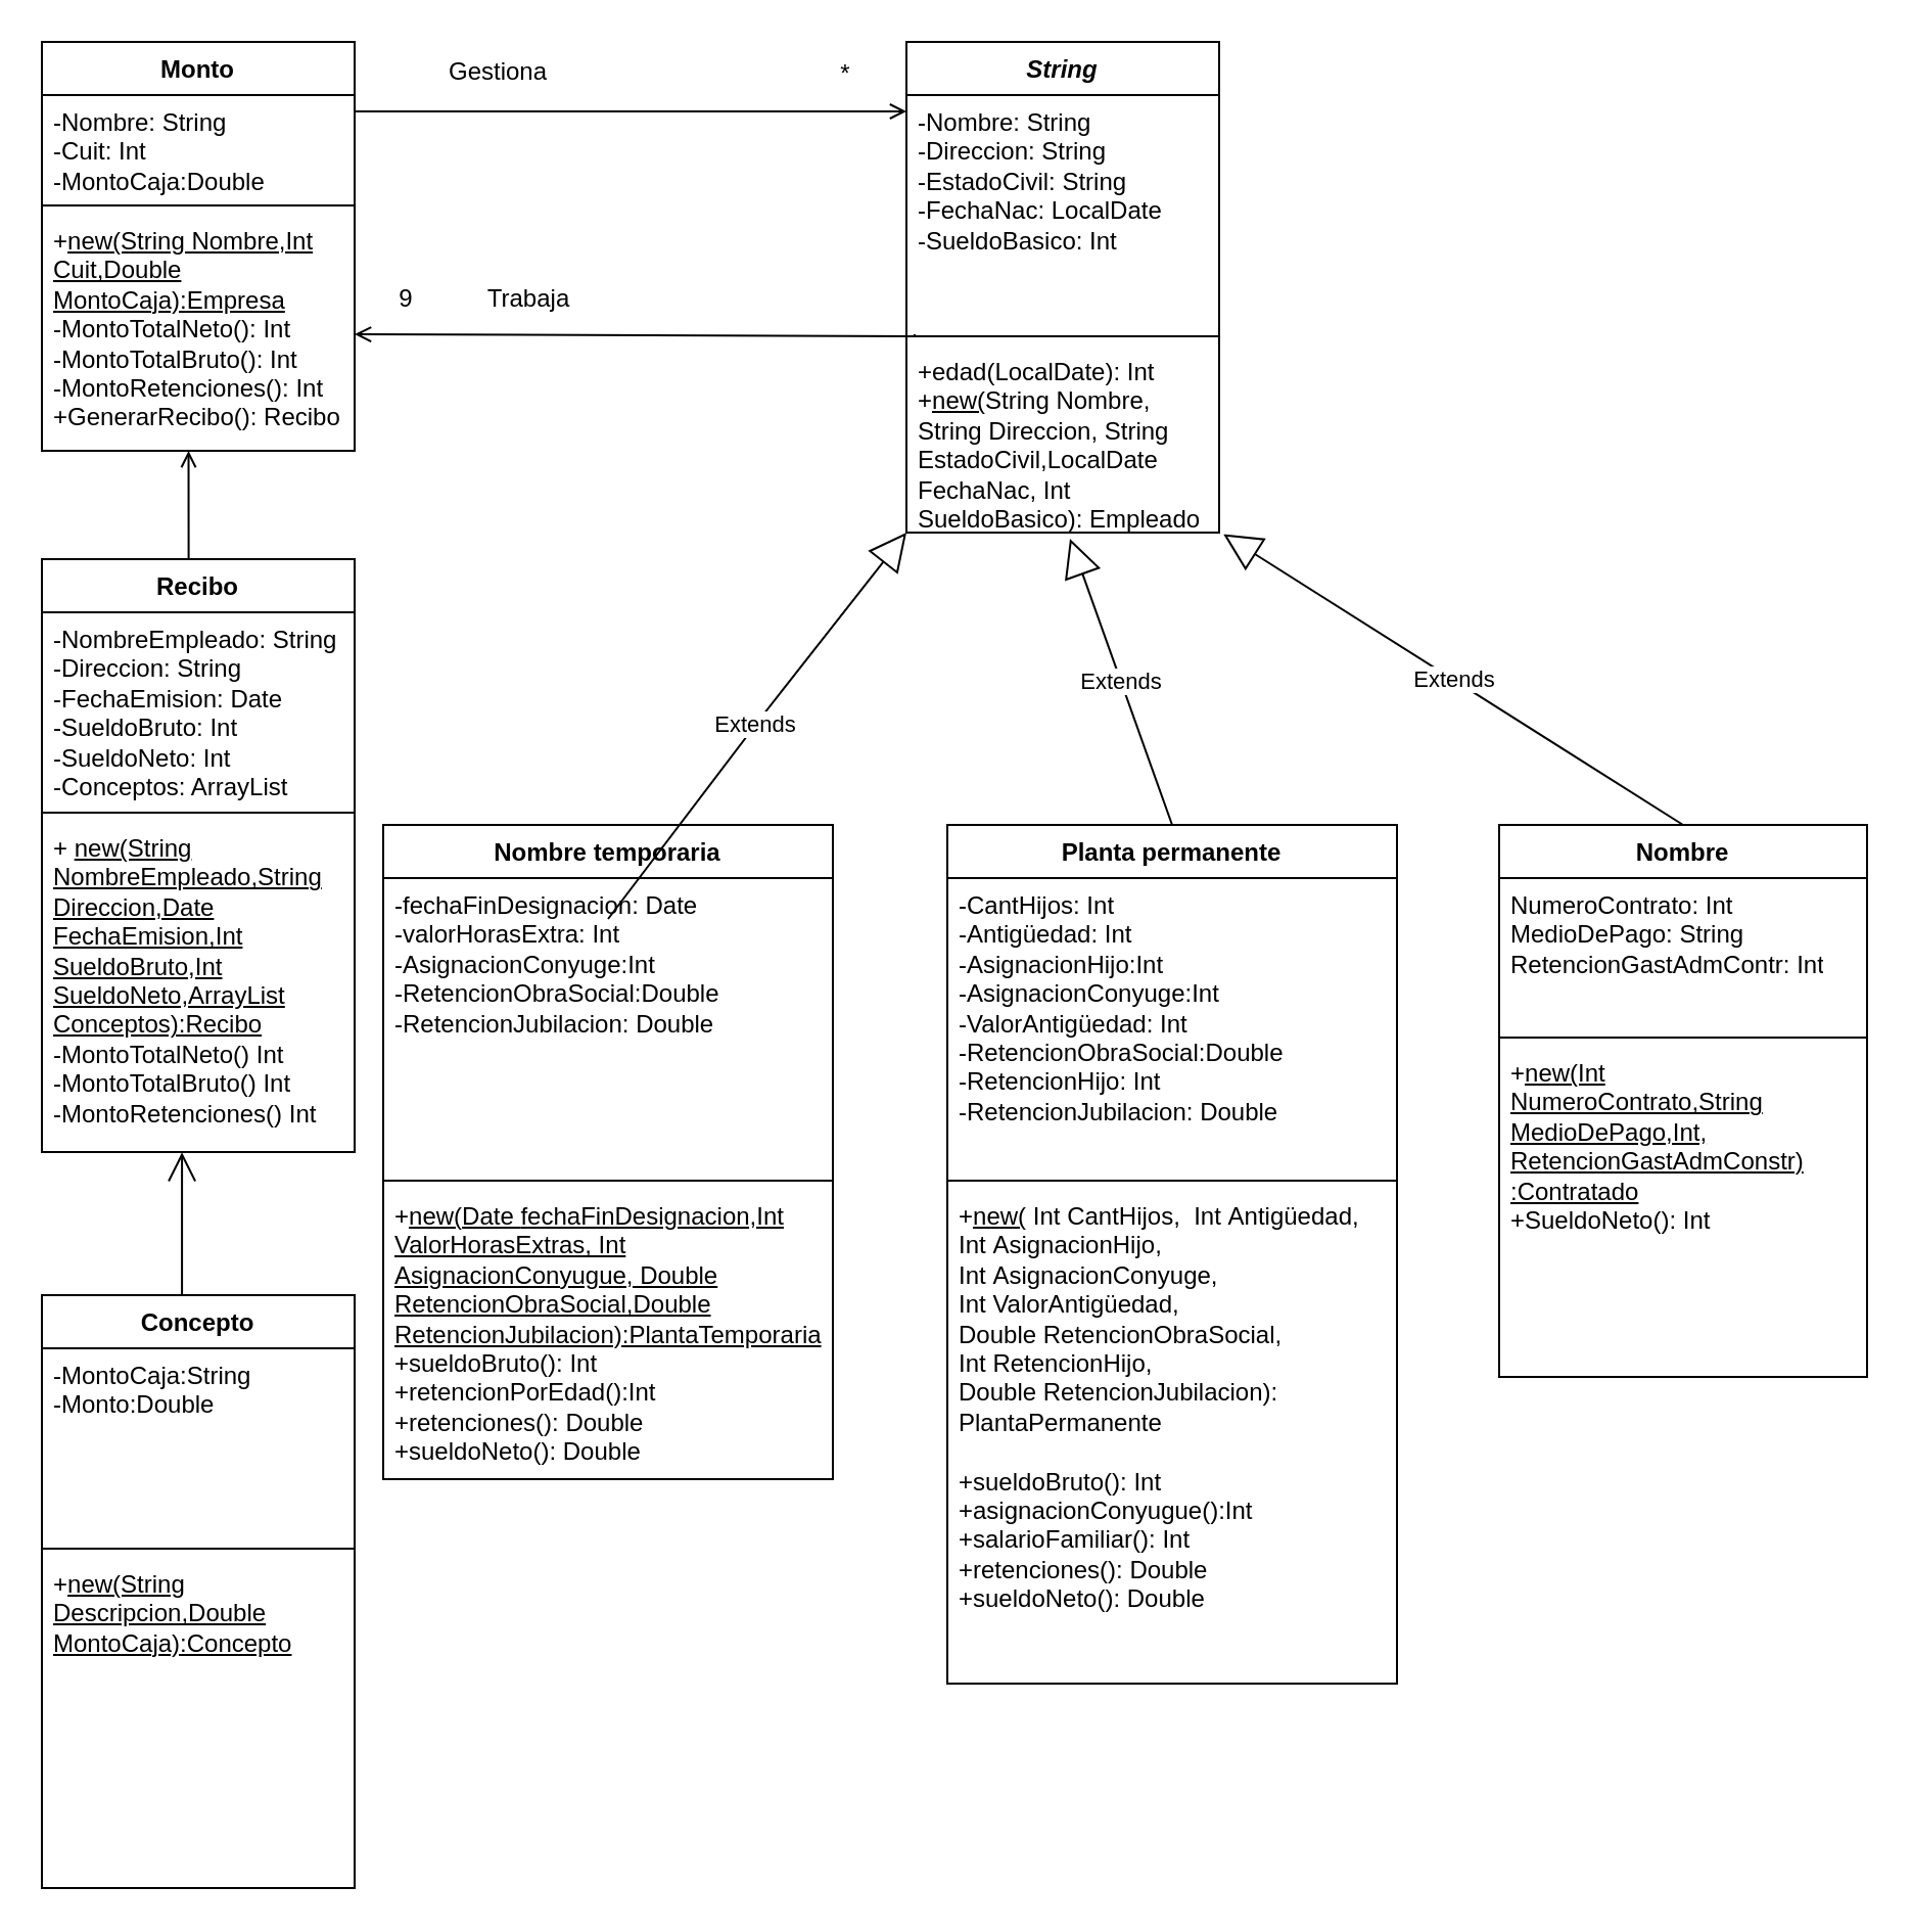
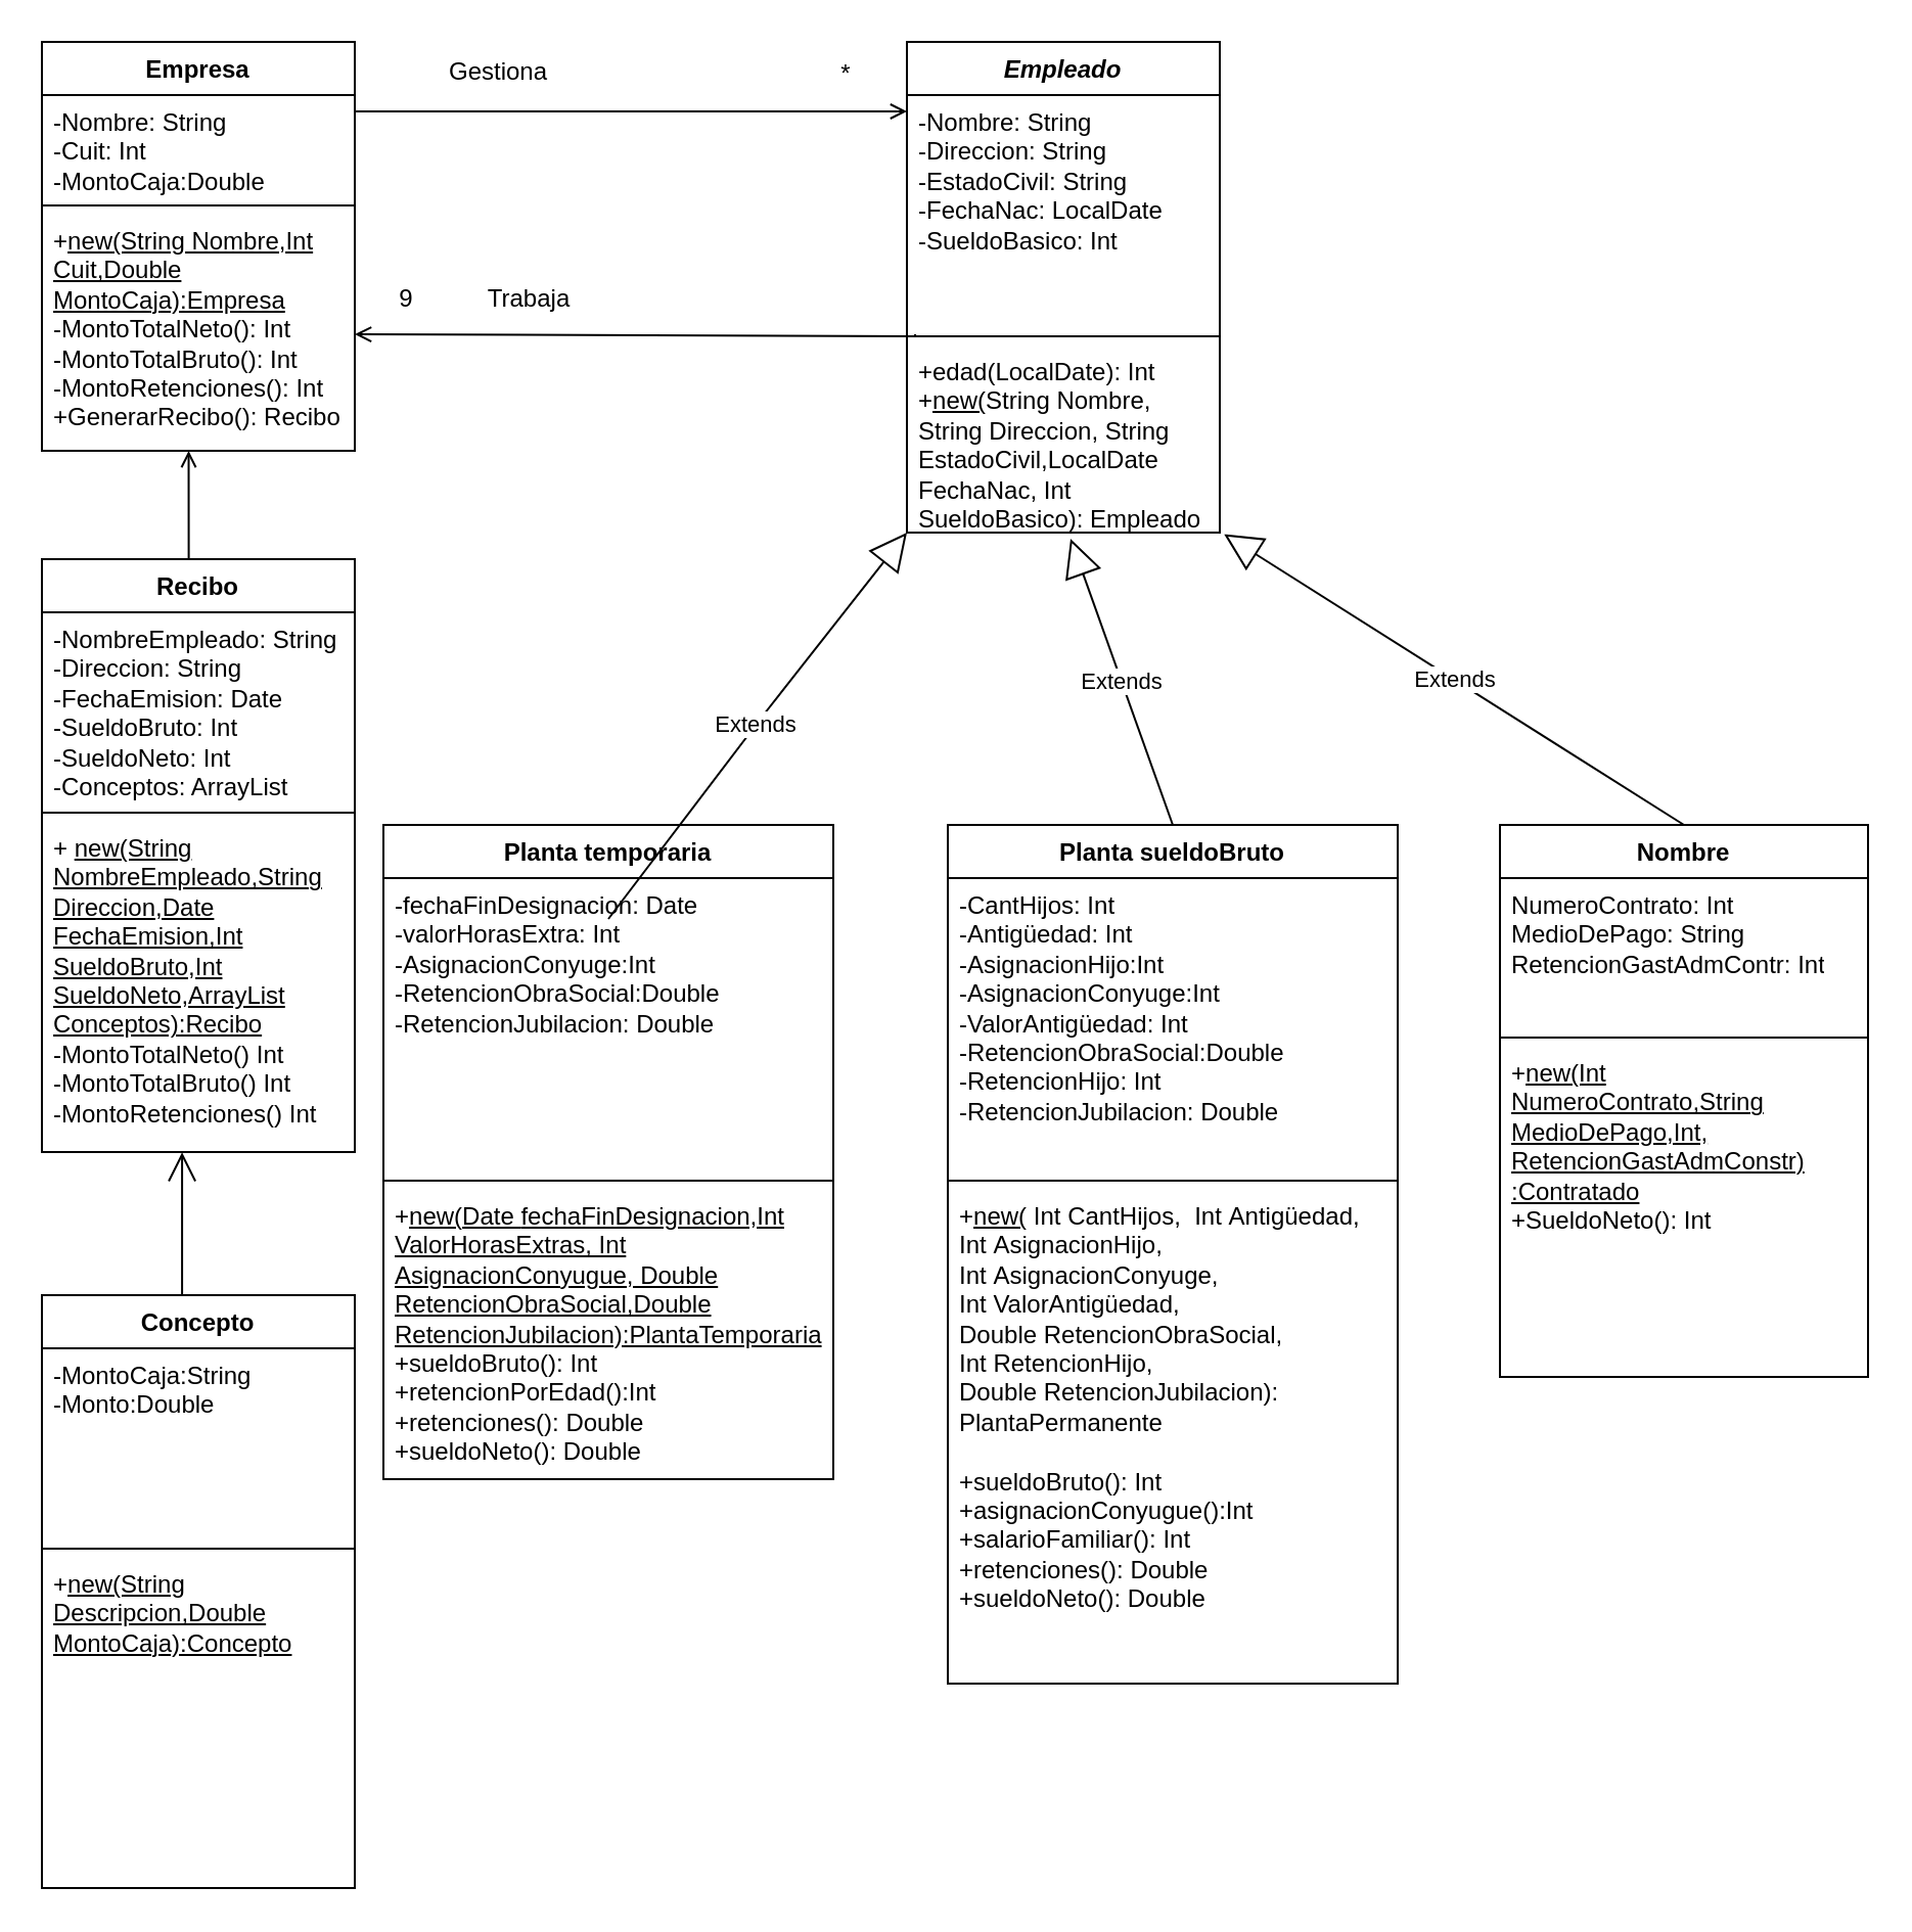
- <mxCell id="2" value="Monto" style="swimlane;fontStyle=1;align=center;verticalAlign=top;childLayout=stackLayout;horizontal=1;startSize=26;horizontalStack=0;resizeParent=1;resizeParentMax=0;resizeLast=0;collapsible=1;marginBottom=0;whiteSpace=wrap;html=1;" parent="1" vertex="1"><mxGeometry x="20" y="20" width="153" height="200" as="geometry" /></mxCell>
+ <mxCell id="2" value="Empresa" style="swimlane;fontStyle=1;align=center;verticalAlign=top;childLayout=stackLayout;horizontal=1;startSize=26;horizontalStack=0;resizeParent=1;resizeParentMax=0;resizeLast=0;collapsible=1;marginBottom=0;whiteSpace=wrap;html=1;" parent="1" vertex="1"><mxGeometry x="20" y="20" width="153" height="200" as="geometry" /></mxCell>
- <mxCell id="6" value="&lt;i&gt;String&lt;/i&gt;" style="swimlane;fontStyle=1;align=center;verticalAlign=top;childLayout=stackLayout;horizontal=1;startSize=26;horizontalStack=0;resizeParent=1;resizeParentMax=0;resizeLast=0;collapsible=1;marginBottom=0;whiteSpace=wrap;html=1;" parent="1" vertex="1"><mxGeometry x="443" y="20" width="153" height="240" as="geometry" /></mxCell>
+ <mxCell id="6" value="&lt;i&gt;Empleado&lt;/i&gt;" style="swimlane;fontStyle=1;align=center;verticalAlign=top;childLayout=stackLayout;horizontal=1;startSize=26;horizontalStack=0;resizeParent=1;resizeParentMax=0;resizeLast=0;collapsible=1;marginBottom=0;whiteSpace=wrap;html=1;" parent="1" vertex="1"><mxGeometry x="443" y="20" width="153" height="240" as="geometry" /></mxCell>
- <mxCell id="18" value="Nombre temporaria" style="swimlane;fontStyle=1;align=center;verticalAlign=top;childLayout=stackLayout;horizontal=1;startSize=26;horizontalStack=0;resizeParent=1;resizeParentMax=0;resizeLast=0;collapsible=1;marginBottom=0;whiteSpace=wrap;html=1;" parent="1" vertex="1"><mxGeometry x="187" y="403" width="220" height="320" as="geometry" /></mxCell>
+ <mxCell id="18" value="Planta temporaria" style="swimlane;fontStyle=1;align=center;verticalAlign=top;childLayout=stackLayout;horizontal=1;startSize=26;horizontalStack=0;resizeParent=1;resizeParentMax=0;resizeLast=0;collapsible=1;marginBottom=0;whiteSpace=wrap;html=1;" parent="1" vertex="1"><mxGeometry x="187" y="403" width="220" height="320" as="geometry" /></mxCell>
- <mxCell id="10" value="Planta permanente" style="swimlane;fontStyle=1;align=center;verticalAlign=top;childLayout=stackLayout;horizontal=1;startSize=26;horizontalStack=0;resizeParent=1;resizeParentMax=0;resizeLast=0;collapsible=1;marginBottom=0;whiteSpace=wrap;html=1;" parent="1" vertex="1"><mxGeometry x="463" y="403" width="220" height="420" as="geometry" /></mxCell>
+ <mxCell id="10" value="Planta sueldoBruto" style="swimlane;fontStyle=1;align=center;verticalAlign=top;childLayout=stackLayout;horizontal=1;startSize=26;horizontalStack=0;resizeParent=1;resizeParentMax=0;resizeLast=0;collapsible=1;marginBottom=0;whiteSpace=wrap;html=1;" parent="1" vertex="1"><mxGeometry x="463" y="403" width="220" height="420" as="geometry" /></mxCell>
